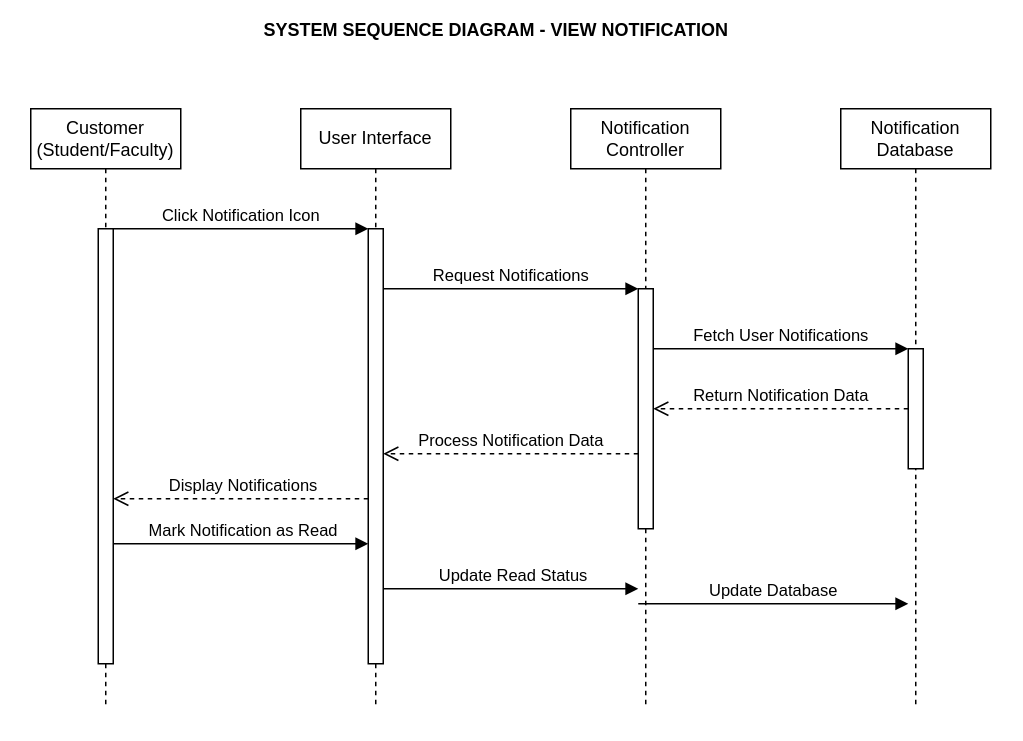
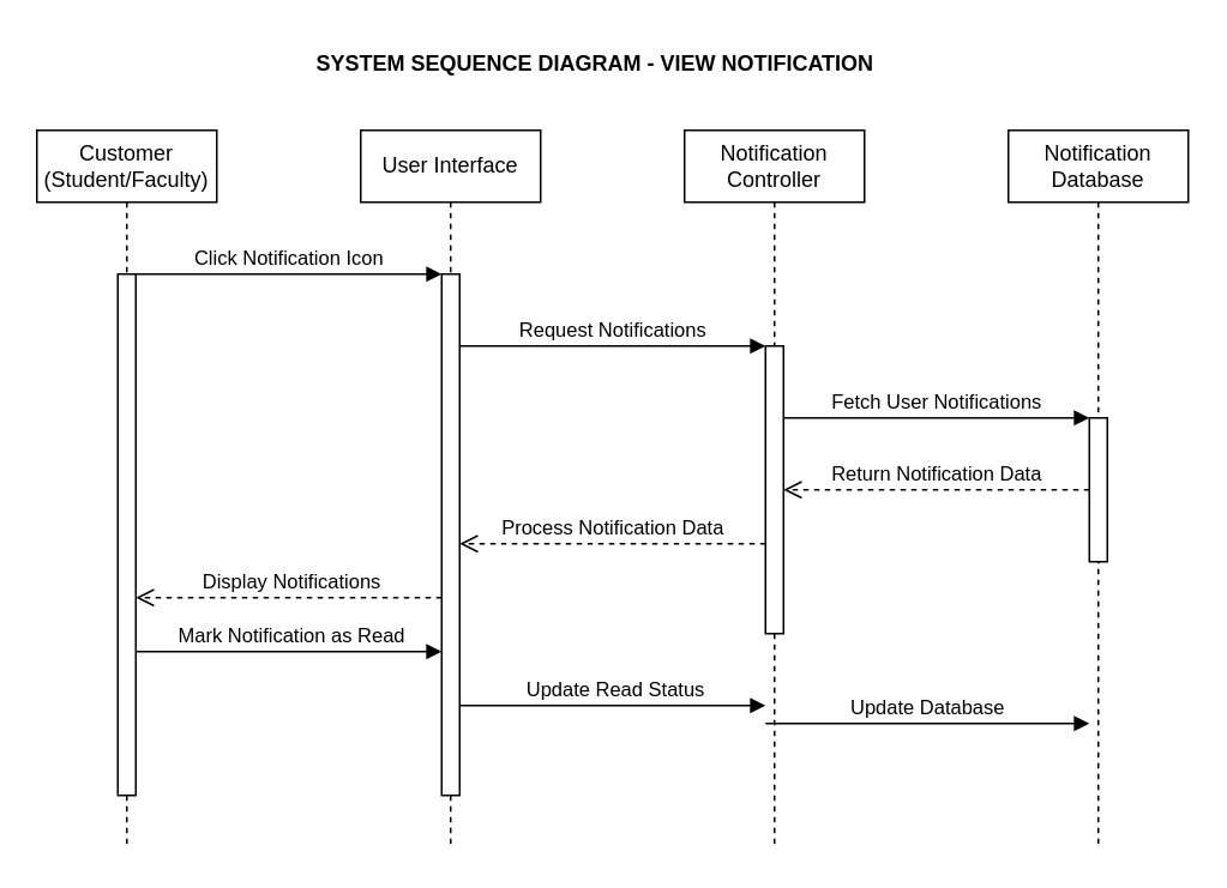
- <mxCell id="19" value="&lt;b&gt;SYSTEM SEQUENCE DIAGRAM - VIEW NOTIFICATION&lt;/b&gt;" style="text;html=1;align=center;verticalAlign=middle;resizable=0;points=[];autosize=1;strokeColor=none;fillColor=none;" vertex="1" parent="1"><mxGeometry x="165" y="5" width="330" height="30" as="geometry" /></mxCell>
+ <mxCell id="19" value="&lt;b&gt;SYSTEM SEQUENCE DIAGRAM - VIEW NOTIFICATION&lt;/b&gt;" style="text;html=1;align=center;verticalAlign=middle;resizable=0;points=[];autosize=1;strokeColor=none;fillColor=none;" vertex="1" parent="1"><mxGeometry x="165" y="20" width="330" height="30" as="geometry" /></mxCell>
